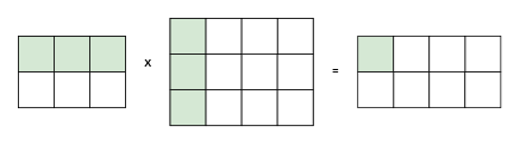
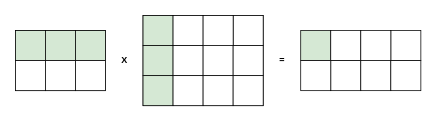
- <mxCell id="4" value="&lt;b&gt;X&lt;/b&gt;" style="text;html=1;align=center;verticalAlign=middle;resizable=0;points=[];autosize=1;strokeColor=none;fillColor=none;" vertex="1" parent="1"><mxGeometry x="150" y="55" width="30" height="30" as="geometry" /></mxCell>
+ <mxCell id="4" value="&lt;b&gt;X&lt;/b&gt;" style="text;html=1;align=center;verticalAlign=middle;resizable=0;points=[];autosize=1;strokeColor=none;fillColor=none;" vertex="1" parent="1"><mxGeometry x="150" y="65" width="30" height="30" as="geometry" /></mxCell>
